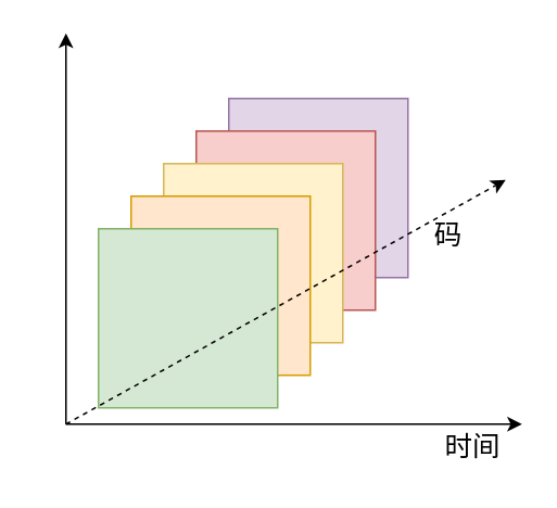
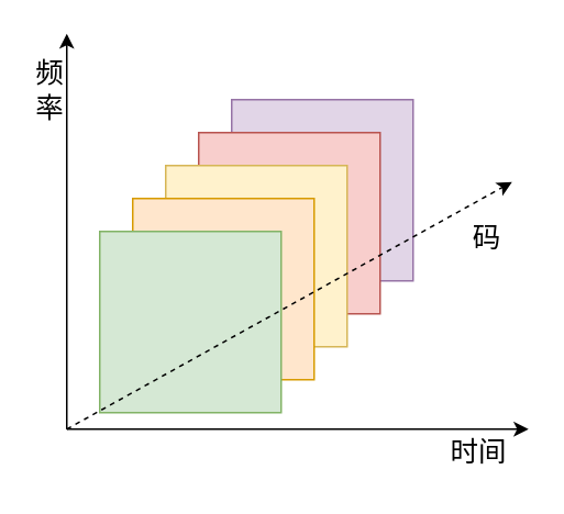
+ <mxCell id="11" value="&lt;font style=&quot;font-size: 17px;&quot; face=&quot;Verdana&quot;&gt;频率&lt;/font&gt;" style="text;html=1;align=center;verticalAlign=middle;whiteSpace=wrap;rounded=0;" vertex="1" parent="1"><mxGeometry x="20" y="40" width="20" height="30" as="geometry" /></mxCell>
- <mxCell id="12" value="&lt;font style=&quot;font-size: 17px;&quot; face=&quot;Verdana&quot;&gt;码&lt;/font&gt;" style="text;html=1;align=center;verticalAlign=middle;whiteSpace=wrap;rounded=0;" vertex="1" parent="1"><mxGeometry x="260" y="130" width="30" height="30" as="geometry" /></mxCell>
+ <mxCell id="12" value="&lt;font style=&quot;font-size: 17px;&quot; face=&quot;Verdana&quot;&gt;码&lt;/font&gt;" style="text;html=1;align=center;verticalAlign=middle;whiteSpace=wrap;rounded=0;" vertex="1" parent="1"><mxGeometry x="280" y="130" width="30" height="30" as="geometry" /></mxCell>
